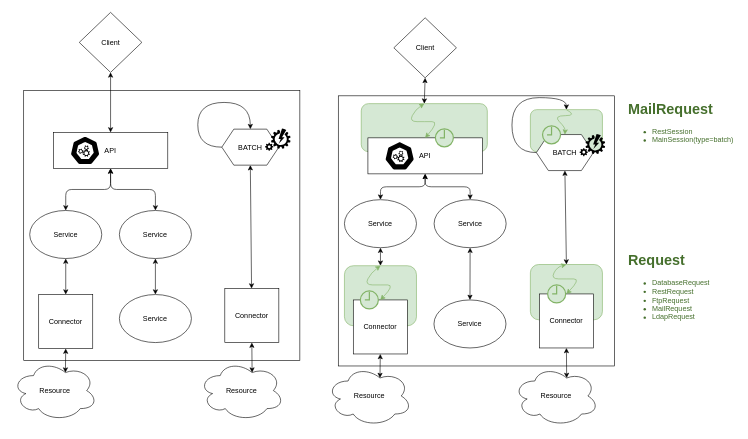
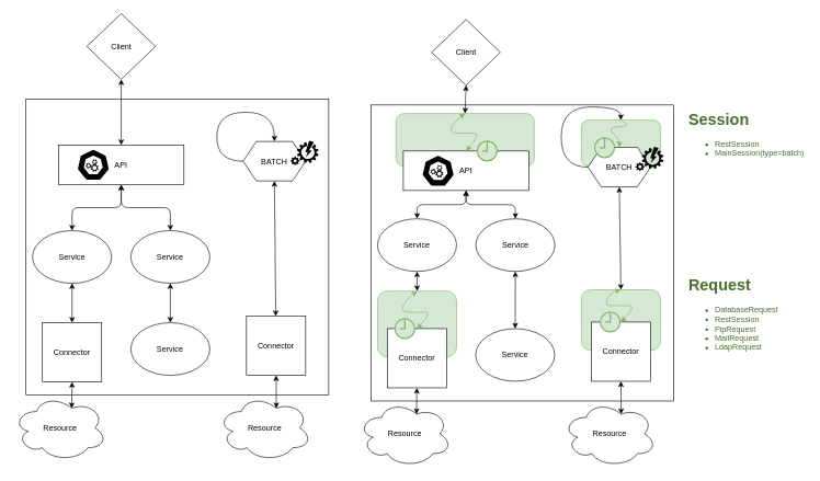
- <mxCell id="58" value="&lt;h1 style=&quot;margin-top: 0px;&quot;&gt;MailRequest&lt;/h1&gt;&lt;p&gt;&lt;/p&gt;&lt;ul&gt;&lt;li&gt;RestSession&lt;/li&gt;&lt;li&gt;MainSession(type=batch)&lt;/li&gt;&lt;/ul&gt;&lt;p&gt;&lt;/p&gt;" style="text;html=1;whiteSpace=wrap;overflow=hidden;rounded=0;fontColor=#456f2c;" vertex="1" parent="1"><mxGeometry x="1044" y="160" width="180" height="120" as="geometry" /></mxCell>
+ <mxCell id="58" value="&lt;h1 style=&quot;margin-top: 0px;&quot;&gt;Session&lt;/h1&gt;&lt;p&gt;&lt;/p&gt;&lt;ul&gt;&lt;li&gt;RestSession&lt;/li&gt;&lt;li&gt;MainSession(type=batch)&lt;/li&gt;&lt;/ul&gt;&lt;p&gt;&lt;/p&gt;" style="text;html=1;whiteSpace=wrap;overflow=hidden;rounded=0;fontColor=#456f2c;" vertex="1" parent="1"><mxGeometry x="1044" y="160" width="180" height="120" as="geometry" /></mxCell>
- <mxCell id="59" value="&lt;h1 style=&quot;margin-top: 0px;&quot;&gt;Request&lt;/h1&gt;&lt;div&gt;&lt;ul&gt;&lt;li&gt;DatabaseRequest&lt;/li&gt;&lt;li&gt;RestRequest&lt;/li&gt;&lt;li&gt;FtpRequest&lt;/li&gt;&lt;li&gt;MailRequest&lt;/li&gt;&lt;li&gt;LdapRequest&lt;/li&gt;&lt;/ul&gt;&lt;/div&gt;&lt;div&gt;&lt;br&gt;&lt;/div&gt;" style="text;html=1;whiteSpace=wrap;overflow=hidden;rounded=0;fontColor=#456F2C;" vertex="1" parent="1"><mxGeometry x="1044" y="412" width="180" height="138" as="geometry" /></mxCell>
+ <mxCell id="59" value="&lt;h1 style=&quot;margin-top: 0px;&quot;&gt;Request&lt;/h1&gt;&lt;div&gt;&lt;ul&gt;&lt;li&gt;DatabaseRequest&lt;/li&gt;&lt;li&gt;RestSession&lt;/li&gt;&lt;li&gt;FtpRequest&lt;/li&gt;&lt;li&gt;MailRequest&lt;/li&gt;&lt;li&gt;LdapRequest&lt;/li&gt;&lt;/ul&gt;&lt;/div&gt;&lt;div&gt;&lt;br&gt;&lt;/div&gt;" style="text;html=1;whiteSpace=wrap;overflow=hidden;rounded=0;fontColor=#456F2C;" vertex="1" parent="1"><mxGeometry x="1044" y="412" width="180" height="138" as="geometry" /></mxCell>
